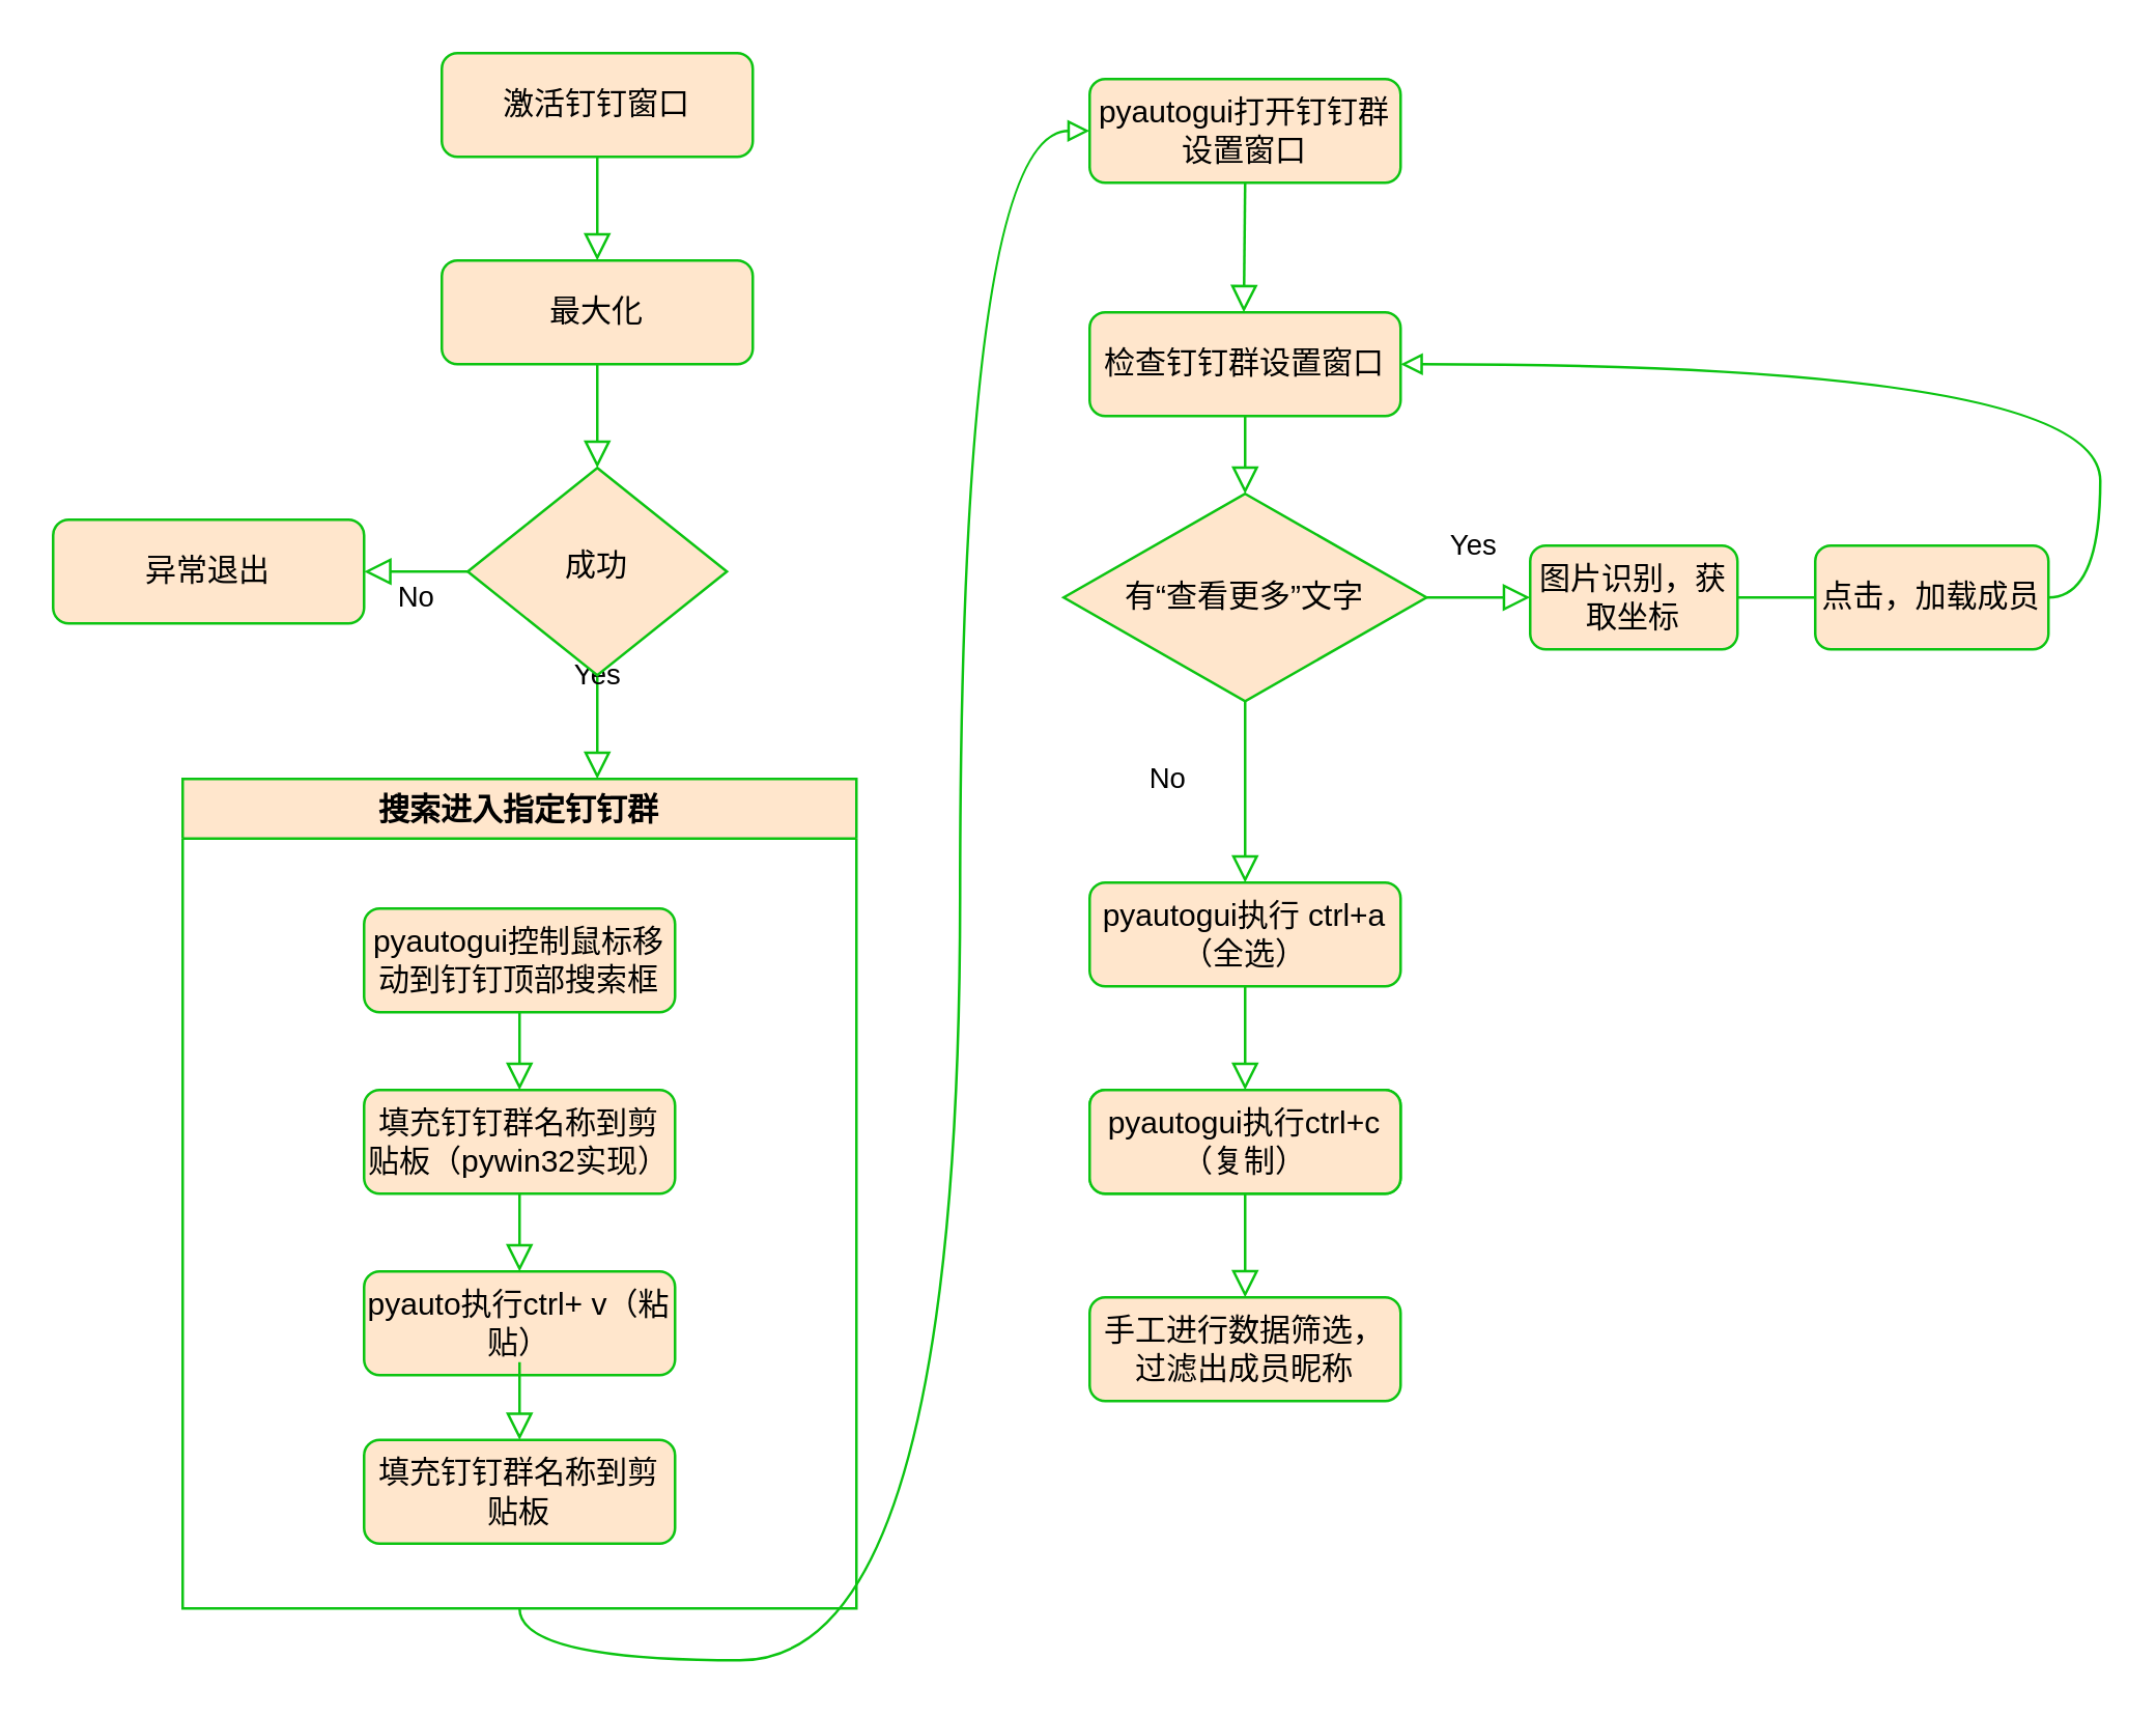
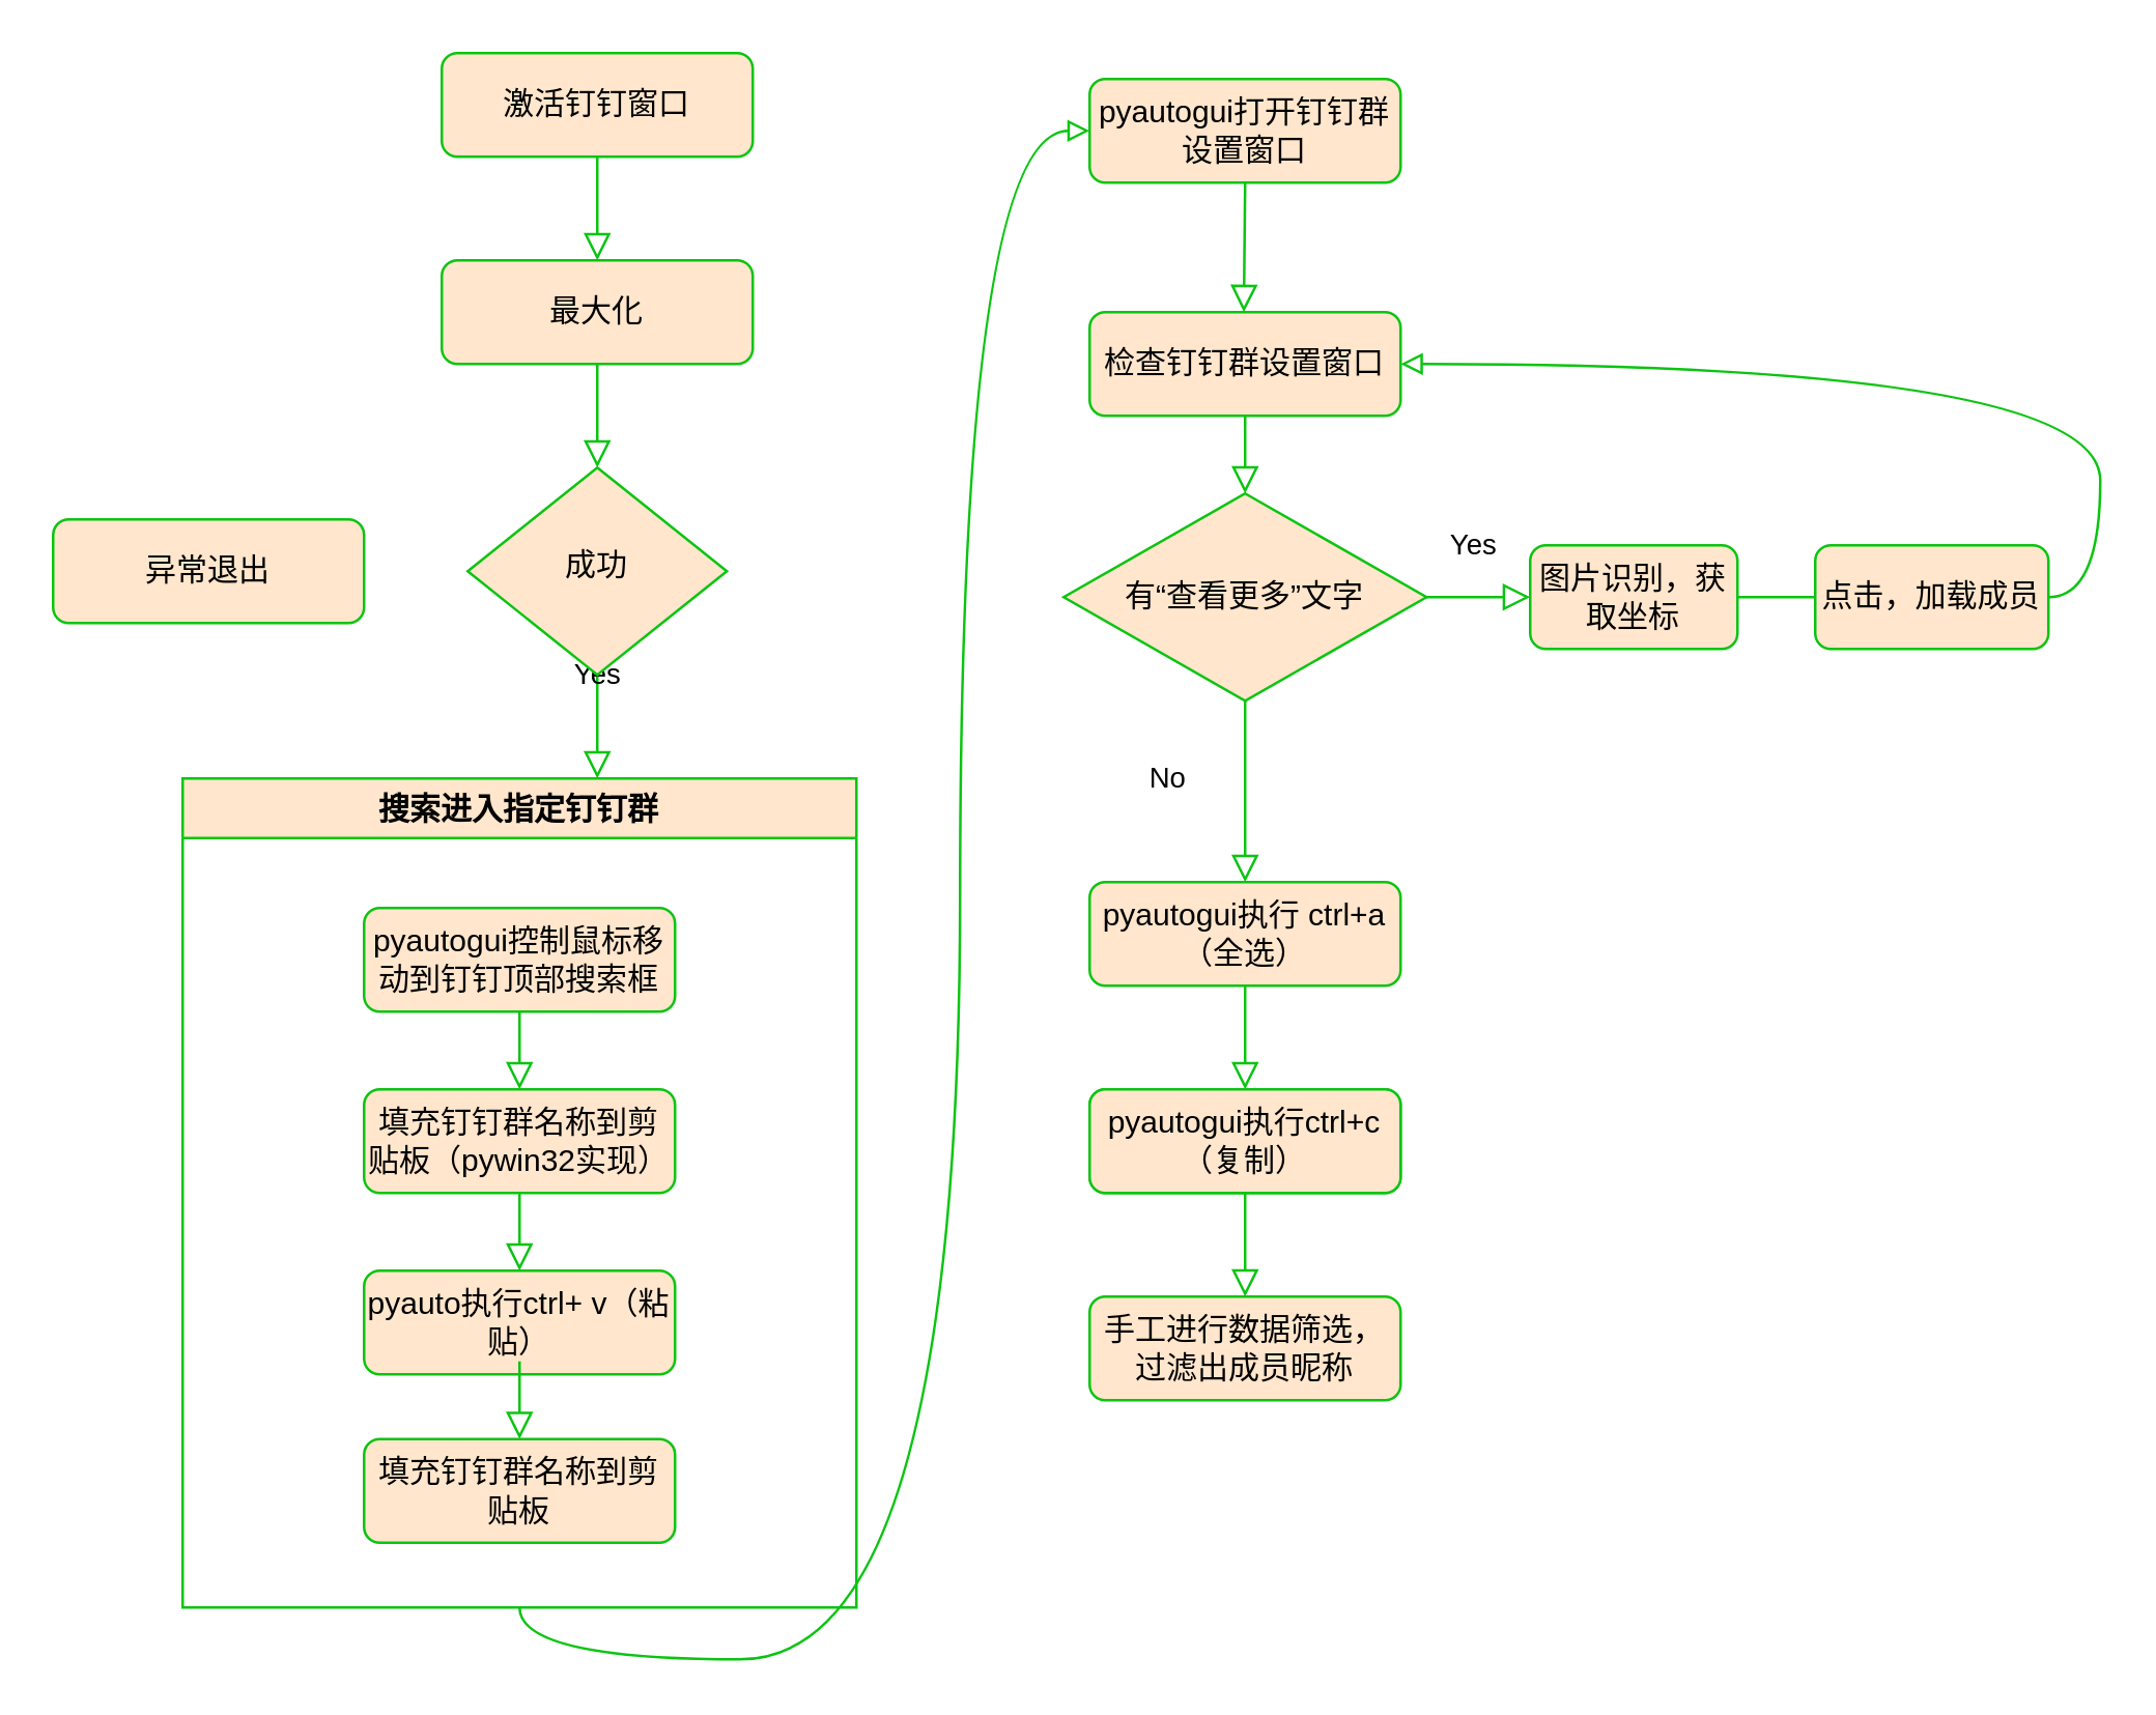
- <mxCell id="6" value="No" style="edgeStyle=orthogonalEdgeStyle;rounded=0;html=1;jettySize=auto;orthogonalLoop=1;fontSize=11;endArrow=block;endFill=0;endSize=8;strokeWidth=1;shadow=0;labelBackgroundColor=none;fillColor=#ffe6cc;strokeColor=#0CC412;curved=1;" parent="1" source="7" target="8" edge="1"><mxGeometry y="10" relative="1" as="geometry"><mxPoint as="offset" /></mxGeometry></mxCell>
